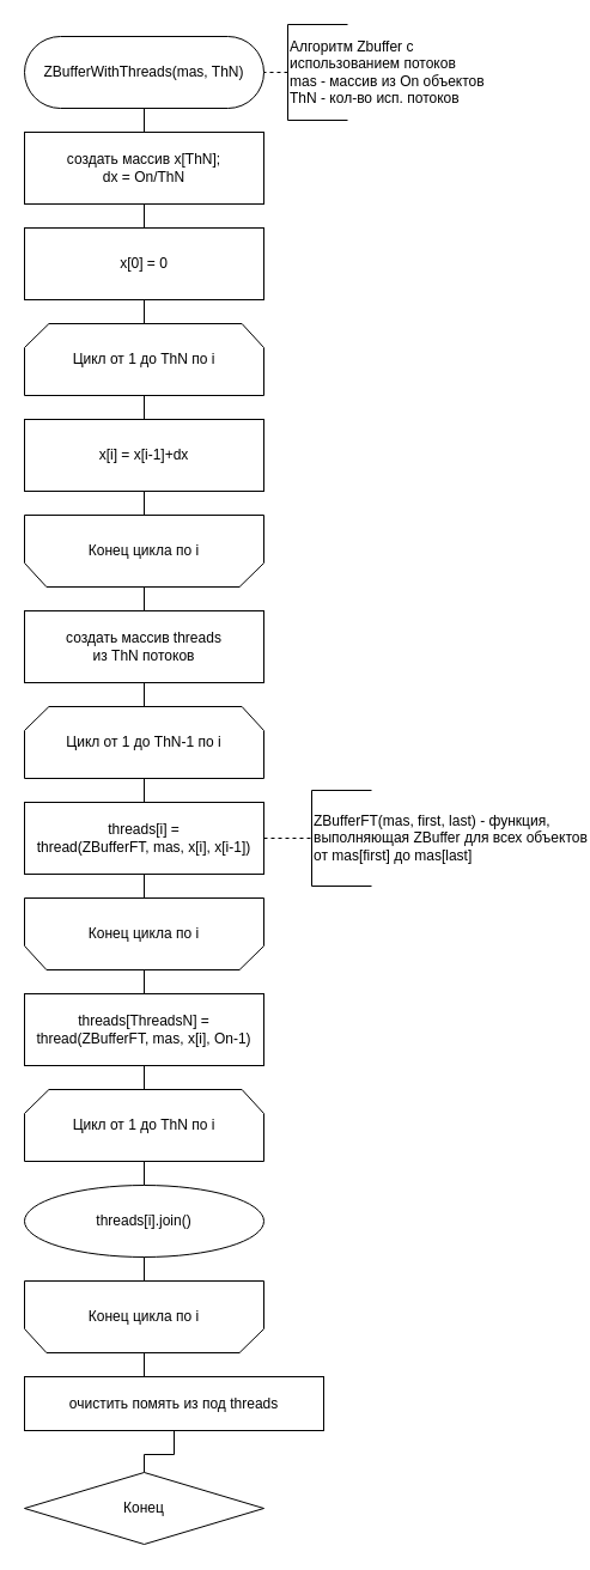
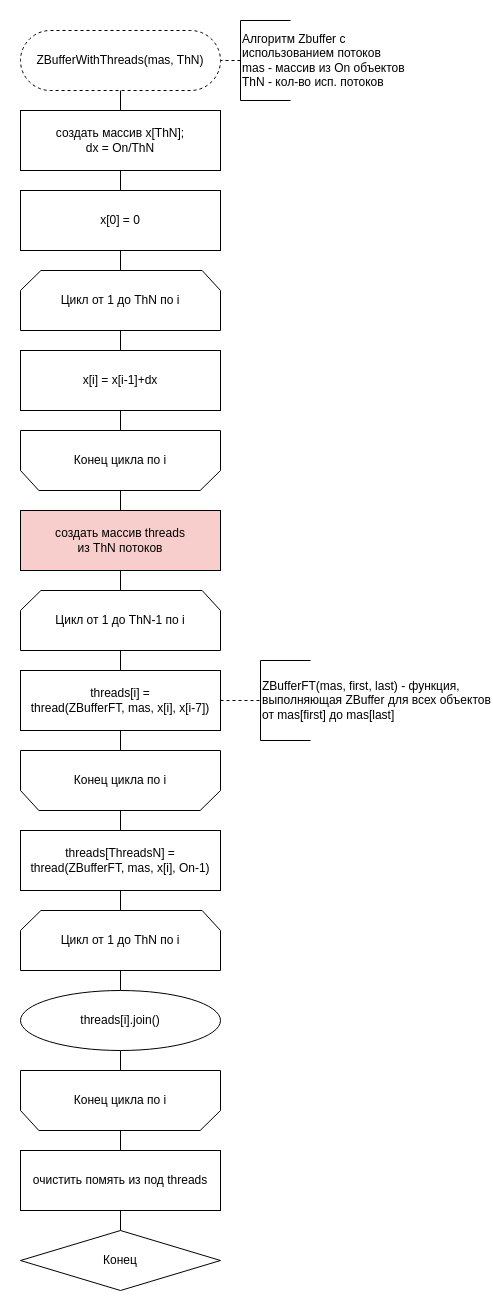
- <mxCell id="4" value="ZBufferWithThreads(mas, ThN)" style="rounded=1;whiteSpace=wrap;html=1;arcSize=50;" parent="1" vertex="1"><mxGeometry x="20" y="30" width="200" height="60" as="geometry" /></mxCell>
+ <mxCell id="4" value="ZBufferWithThreads(mas, ThN)" style="rounded=1;whiteSpace=wrap;html=1;arcSize=50;dashed=1;" parent="1" vertex="1"><mxGeometry x="20" y="30" width="200" height="60" as="geometry" /></mxCell>
- <mxCell id="17" value="создать массив threads&lt;br&gt;из ThN потоков" style="rounded=0;whiteSpace=wrap;html=1;" vertex="1" parent="1"><mxGeometry x="20" y="510" width="200" height="60" as="geometry" /></mxCell>
+ <mxCell id="17" value="создать массив threads&lt;br&gt;из ThN потоков" style="rounded=0;whiteSpace=wrap;html=1;fillColor=#f8cecc;" vertex="1" parent="1"><mxGeometry x="20" y="510" width="200" height="60" as="geometry" /></mxCell>
- <mxCell id="21" value="threads[i] = &lt;br&gt;thread(ZBufferFT, mas, x[i], x[i-1])" style="rounded=0;whiteSpace=wrap;html=1;" vertex="1" parent="1"><mxGeometry x="20" y="670" width="200" height="60" as="geometry" /></mxCell>
+ <mxCell id="21" value="threads[i] = &lt;br&gt;thread(ZBufferFT, mas, x[i], x[i-7])" style="rounded=0;whiteSpace=wrap;html=1;" vertex="1" parent="1"><mxGeometry x="20" y="670" width="200" height="60" as="geometry" /></mxCell>
- <mxCell id="33" value="очистить помять из под threads" style="rounded=0;whiteSpace=wrap;html=1;" vertex="1" parent="1"><mxGeometry x="20" y="1150" width="250" height="45" as="geometry" /></mxCell>
+ <mxCell id="33" value="очистить помять из под threads" style="rounded=0;whiteSpace=wrap;html=1;" vertex="1" parent="1"><mxGeometry x="20" y="1150" width="200" height="60" as="geometry" /></mxCell>
